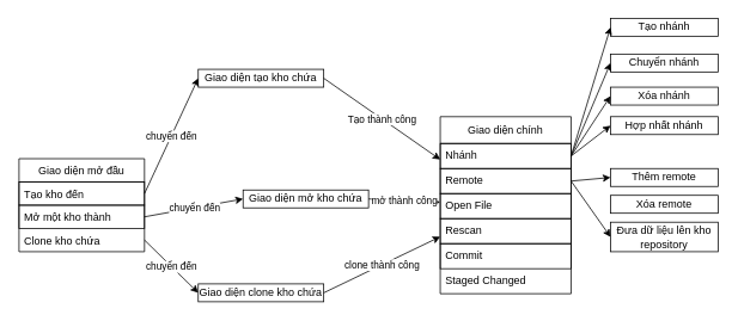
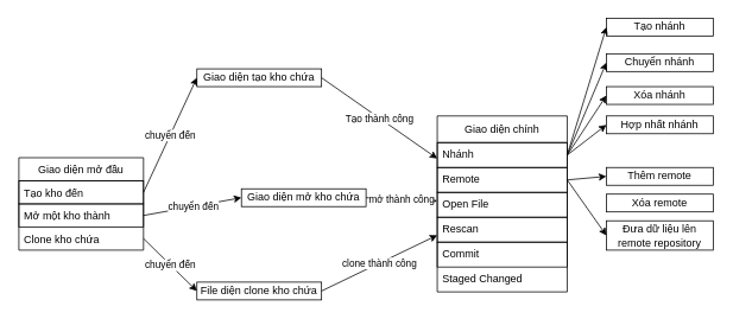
- <mxCell id="38" value="Đưa dữ liệu lên kho repository" style="text;html=1;fillColor=none;align=center;verticalAlign=middle;whiteSpace=wrap;rounded=0;strokeColor=#000000;" vertex="1" parent="1"><mxGeometry x="680" y="248" width="120" height="33" as="geometry" /></mxCell>
+ <mxCell id="38" value="Đưa dữ liệu lên remote repository" style="text;html=1;fillColor=none;align=center;verticalAlign=middle;whiteSpace=wrap;rounded=0;strokeColor=#000000;" vertex="1" parent="1"><mxGeometry x="680" y="248" width="120" height="33" as="geometry" /></mxCell>
- <mxCell id="23" value="Giao diện clone kho chứa" style="text;html=1;fillColor=none;align=center;verticalAlign=middle;whiteSpace=wrap;rounded=0;strokeColor=#000000;" vertex="1" parent="1"><mxGeometry x="220" y="317" width="140" height="20" as="geometry" /></mxCell>
+ <mxCell id="23" value="File diện clone kho chứa" style="text;html=1;fillColor=none;align=center;verticalAlign=middle;whiteSpace=wrap;rounded=0;strokeColor=#000000;" vertex="1" parent="1"><mxGeometry x="220" y="317" width="140" height="20" as="geometry" /></mxCell>
